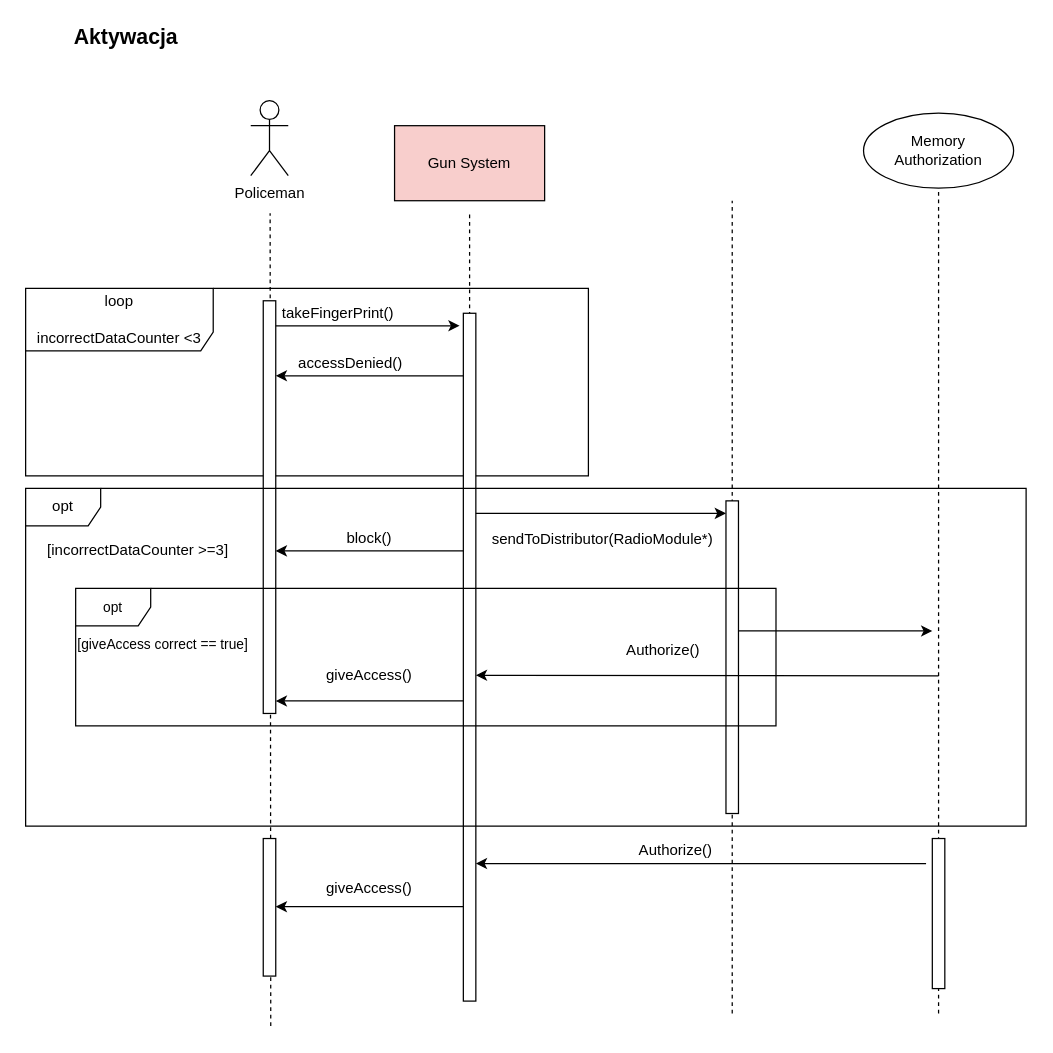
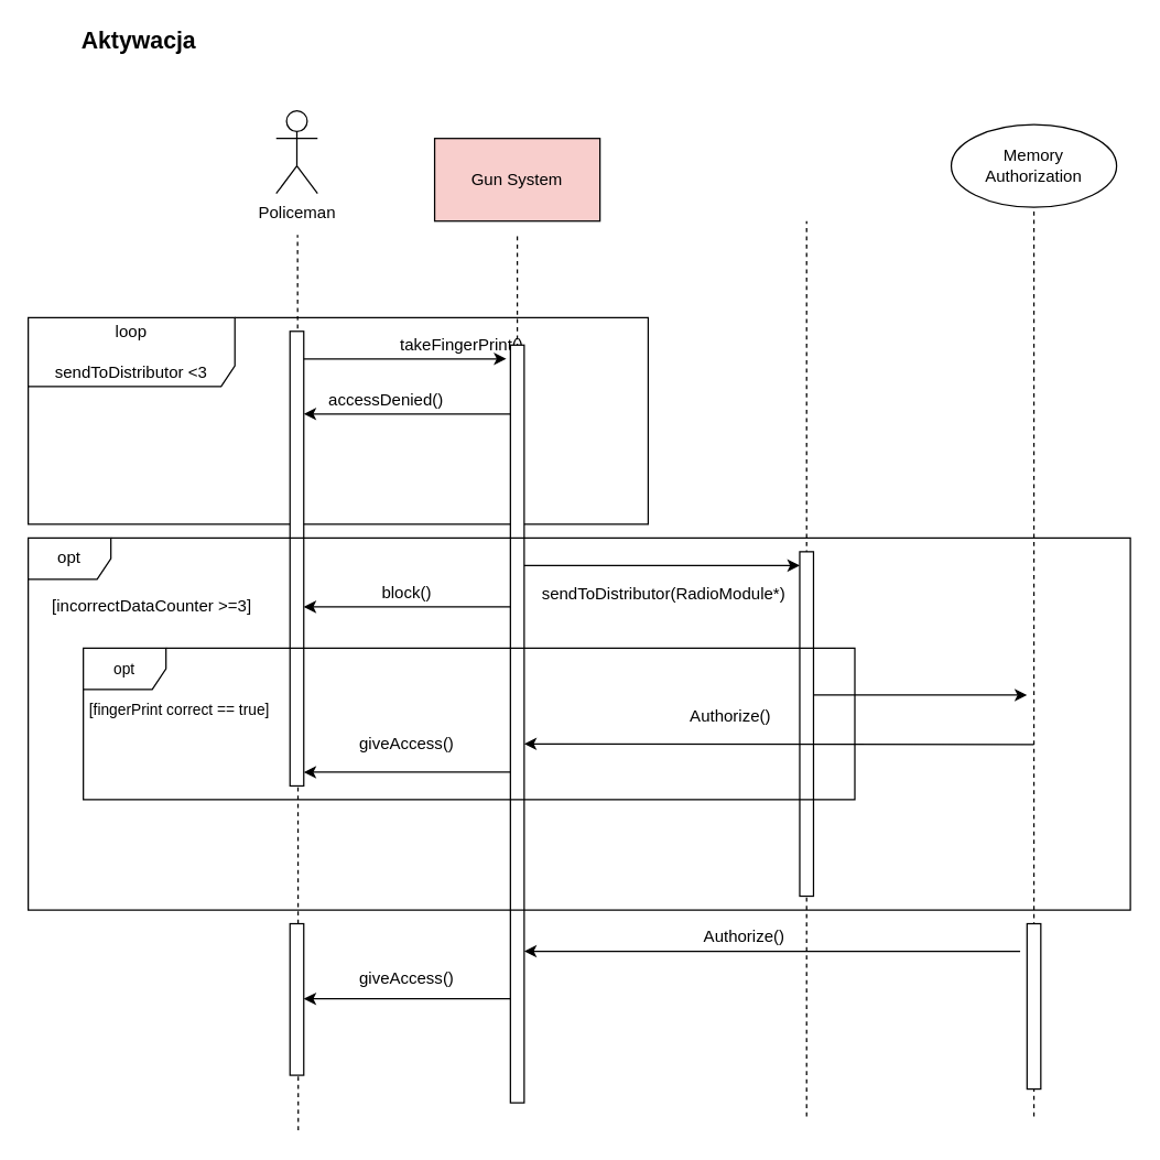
- <mxCell id="9" value="takeFingerPrint()" style="text;html=1;strokeColor=none;fillColor=none;align=center;verticalAlign=middle;whiteSpace=wrap;rounded=0;" vertex="1" parent="1"><mxGeometry x="250" y="240" width="40" height="20" as="geometry" /></mxCell>
+ <mxCell id="9" value="takeFingerPrint()" style="text;html=1;strokeColor=none;fillColor=none;align=center;verticalAlign=middle;whiteSpace=wrap;rounded=0;" vertex="1" parent="1"><mxGeometry x="315" y="240" width="40" height="20" as="geometry" /></mxCell>
- <mxCell id="6" value="&lt;div&gt;loop&lt;/div&gt;&lt;div&gt;&lt;br&gt;&lt;/div&gt;incorrectDataCounter &amp;lt;3" style="shape=umlFrame;whiteSpace=wrap;html=1;width=150;height=50;" vertex="1" parent="1"><mxGeometry x="20" y="230" width="450" height="150" as="geometry" /></mxCell>
+ <mxCell id="6" value="&lt;div&gt;loop&lt;/div&gt;&lt;div&gt;&lt;br&gt;&lt;/div&gt;sendToDistributor &amp;lt;3" style="shape=umlFrame;whiteSpace=wrap;html=1;width=150;height=50;" vertex="1" parent="1"><mxGeometry x="20" y="230" width="450" height="150" as="geometry" /></mxCell>
- <mxCell id="23" value="[giveAccess correct == true]" style="text;html=1;strokeColor=none;fillColor=none;align=center;verticalAlign=middle;whiteSpace=wrap;rounded=0;fontSize=11;" vertex="1" parent="1"><mxGeometry x="60" y="505" width="140" height="20" as="geometry" /></mxCell>
+ <mxCell id="23" value="[fingerPrint correct == true]" style="text;html=1;strokeColor=none;fillColor=none;align=center;verticalAlign=middle;whiteSpace=wrap;rounded=0;fontSize=11;" vertex="1" parent="1"><mxGeometry x="60" y="505" width="140" height="20" as="geometry" /></mxCell>
